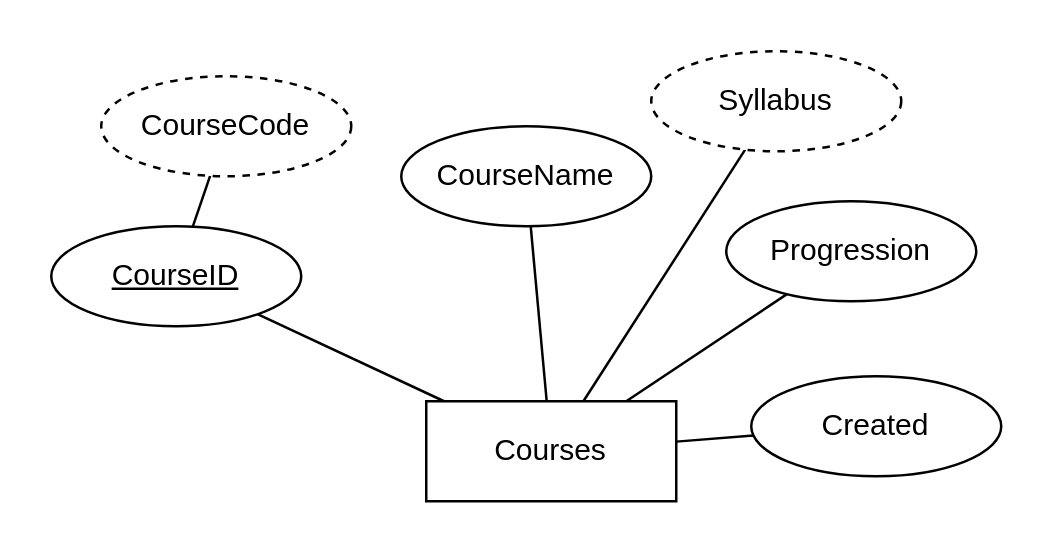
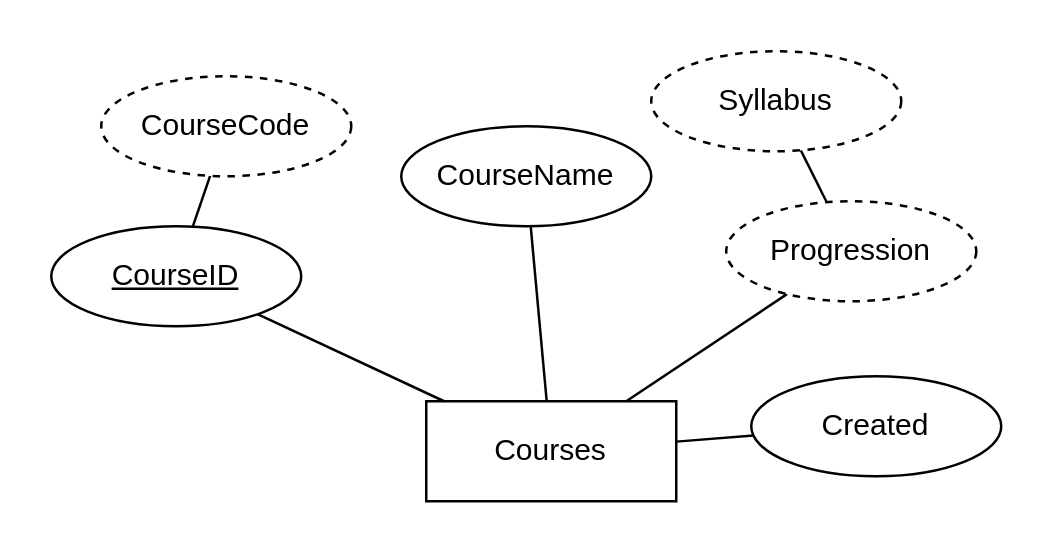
- <mxCell id="12" value="Progression" style="ellipse;whiteSpace=wrap;html=1;align=center;" vertex="1" parent="1"><mxGeometry x="290" y="80" width="100" height="40" as="geometry" /></mxCell>
+ <mxCell id="12" value="Progression" style="ellipse;whiteSpace=wrap;html=1;align=center;dashed=1;" vertex="1" parent="1"><mxGeometry x="290" y="80" width="100" height="40" as="geometry" /></mxCell>
- <mxCell id="9" value="" style="edgeStyle=none;html=1;endArrow=none;endFill=0;" edge="1" parent="1" source="10" target="2"><mxGeometry relative="1" as="geometry" /></mxCell>
+ <mxCell id="9" value="" style="edgeStyle=none;html=1;endArrow=none;endFill=0;" edge="1" parent="1" source="10" target="12"><mxGeometry relative="1" as="geometry" /></mxCell>
